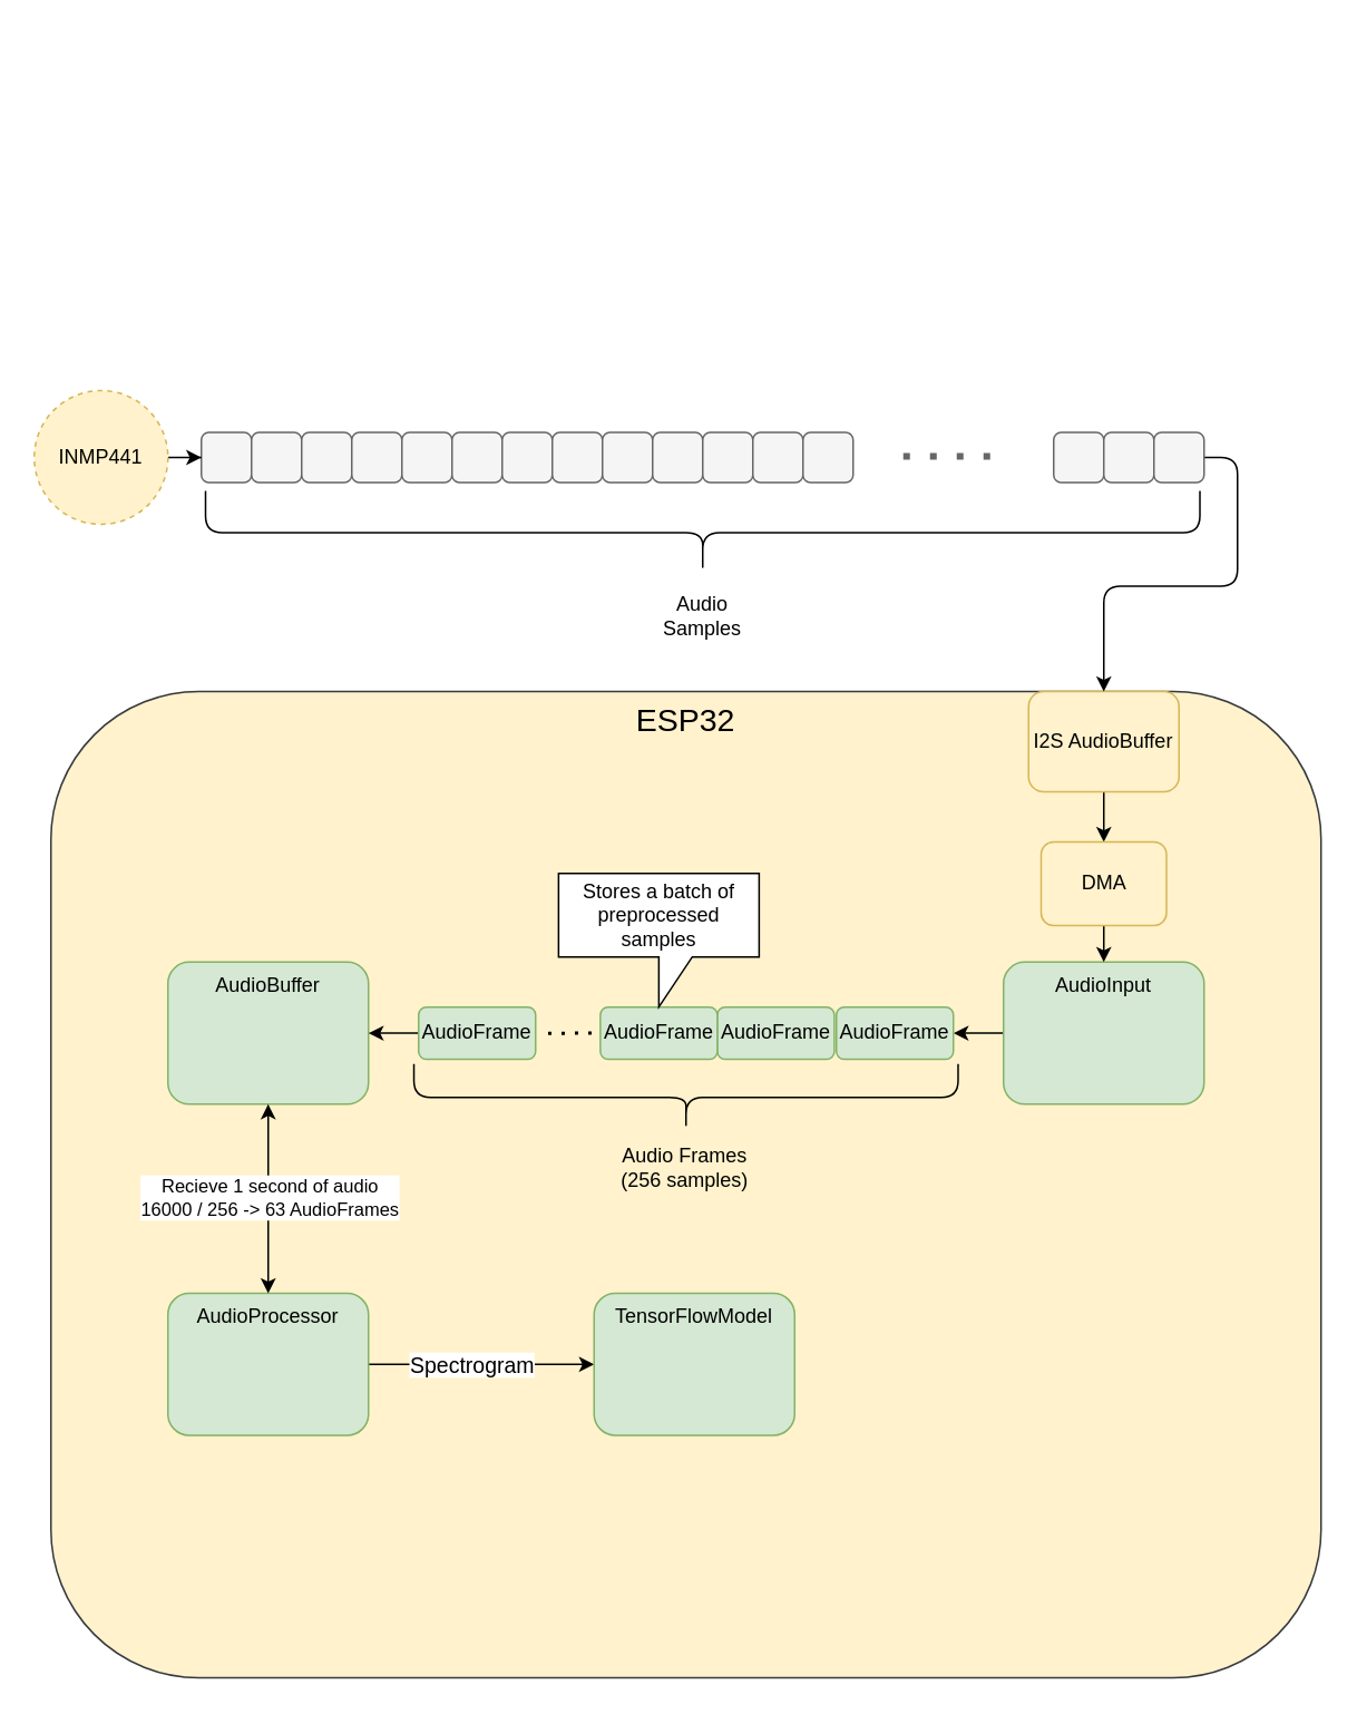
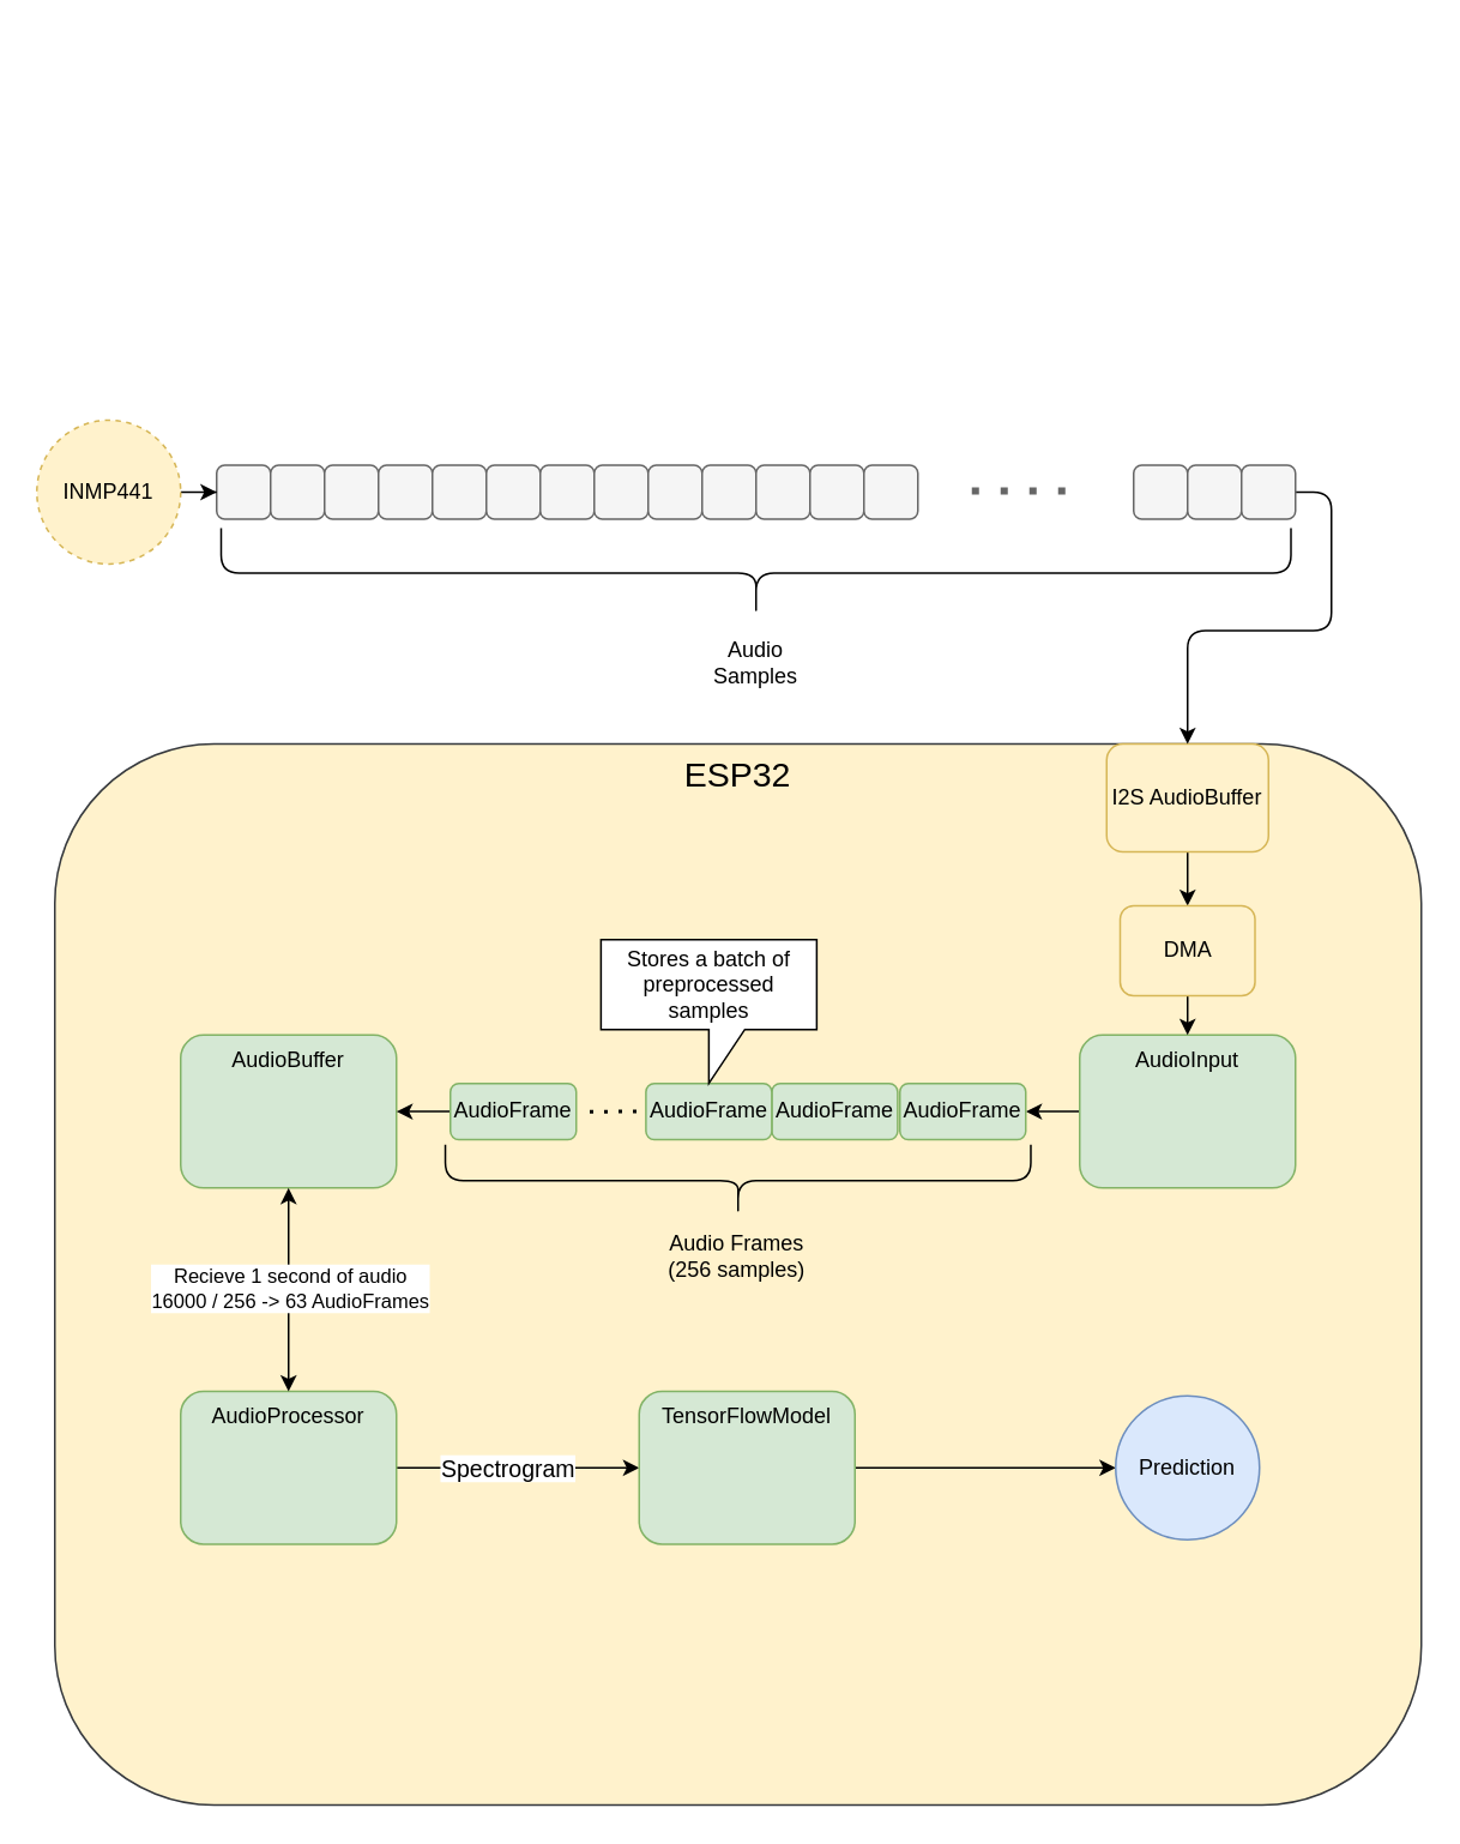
+ <mxCell id="46" style="edgeStyle=orthogonalEdgeStyle;rounded=0;orthogonalLoop=1;jettySize=auto;html=1;entryX=0;entryY=0.5;entryDx=0;entryDy=0;" edge="1" parent="1" source="47" target="48"><mxGeometry relative="1" as="geometry" /></mxCell>
+ <mxCell id="48" value="Prediction" style="ellipse;whiteSpace=wrap;html=1;aspect=fixed;fillColor=#dae8fc;strokeColor=#6c8ebf;" vertex="1" parent="1"><mxGeometry x="620" y="775.5" width="80" height="80" as="geometry" /></mxCell>
